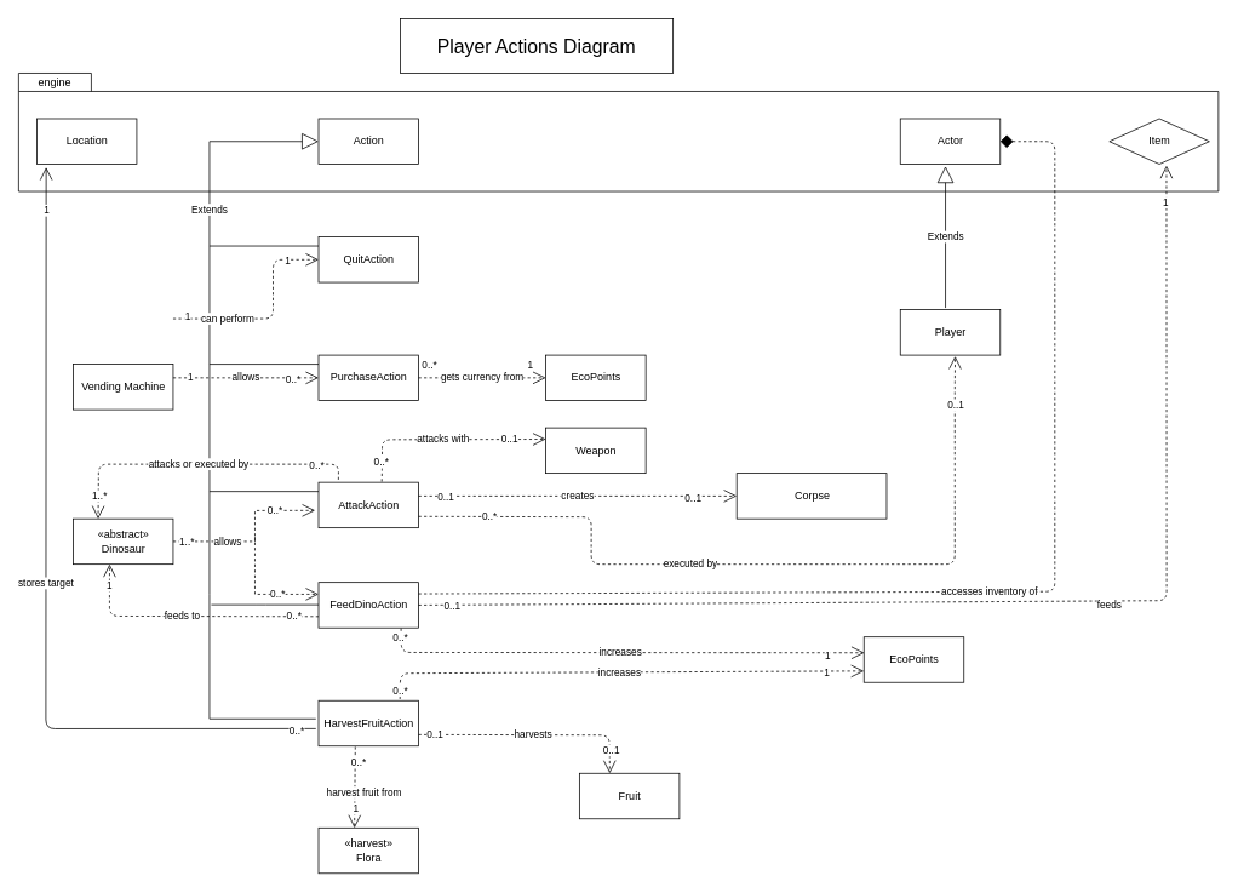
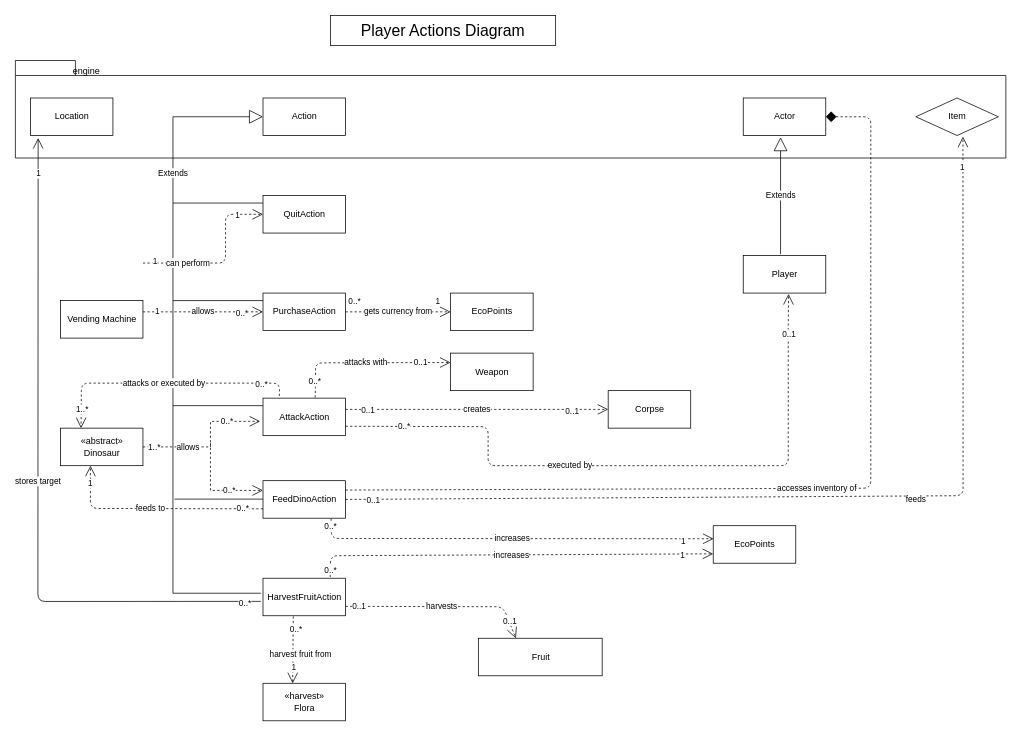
- <mxCell id="76" value="&lt;font style=&quot;font-size: 21px&quot;&gt;Player Actions Diagram&lt;/font&gt;" style="rounded=0;whiteSpace=wrap;html=1;" vertex="1" parent="1"><mxGeometry x="440" y="20" width="300" height="60" as="geometry" /></mxCell>
+ <mxCell id="76" value="&lt;font style=&quot;font-size: 21px&quot;&gt;Player Actions Diagram&lt;/font&gt;" style="rounded=0;whiteSpace=wrap;html=1;" vertex="1" parent="1"><mxGeometry x="440" y="20" width="300" height="40" as="geometry" /></mxCell>
- <mxCell id="8" value="engine" style="text;html=1;strokeColor=none;fillColor=none;align=center;verticalAlign=middle;whiteSpace=wrap;rounded=0;" parent="1" vertex="1"><mxGeometry x="40" y="80" width="40" height="20" as="geometry" /></mxCell>
+ <mxCell id="8" value="engine" style="text;html=1;strokeColor=none;fillColor=none;align=center;verticalAlign=middle;whiteSpace=wrap;rounded=0;" parent="1" vertex="1"><mxGeometry x="95" y="85" width="40" height="20" as="geometry" /></mxCell>
- <mxCell id="41" value="Corpse" style="html=1;" parent="1" vertex="1"><mxGeometry x="810" y="520" width="165" height="50" as="geometry" /></mxCell>
+ <mxCell id="41" value="Corpse" style="html=1;" parent="1" vertex="1"><mxGeometry x="810" y="520" width="110" height="50" as="geometry" /></mxCell>
- <mxCell id="65" value="Fruit" style="html=1;" parent="1" vertex="1"><mxGeometry x="637" y="850" width="110" height="50" as="geometry" /></mxCell>
+ <mxCell id="65" value="Fruit" style="html=1;" parent="1" vertex="1"><mxGeometry x="637" y="850" width="165" height="50" as="geometry" /></mxCell>
